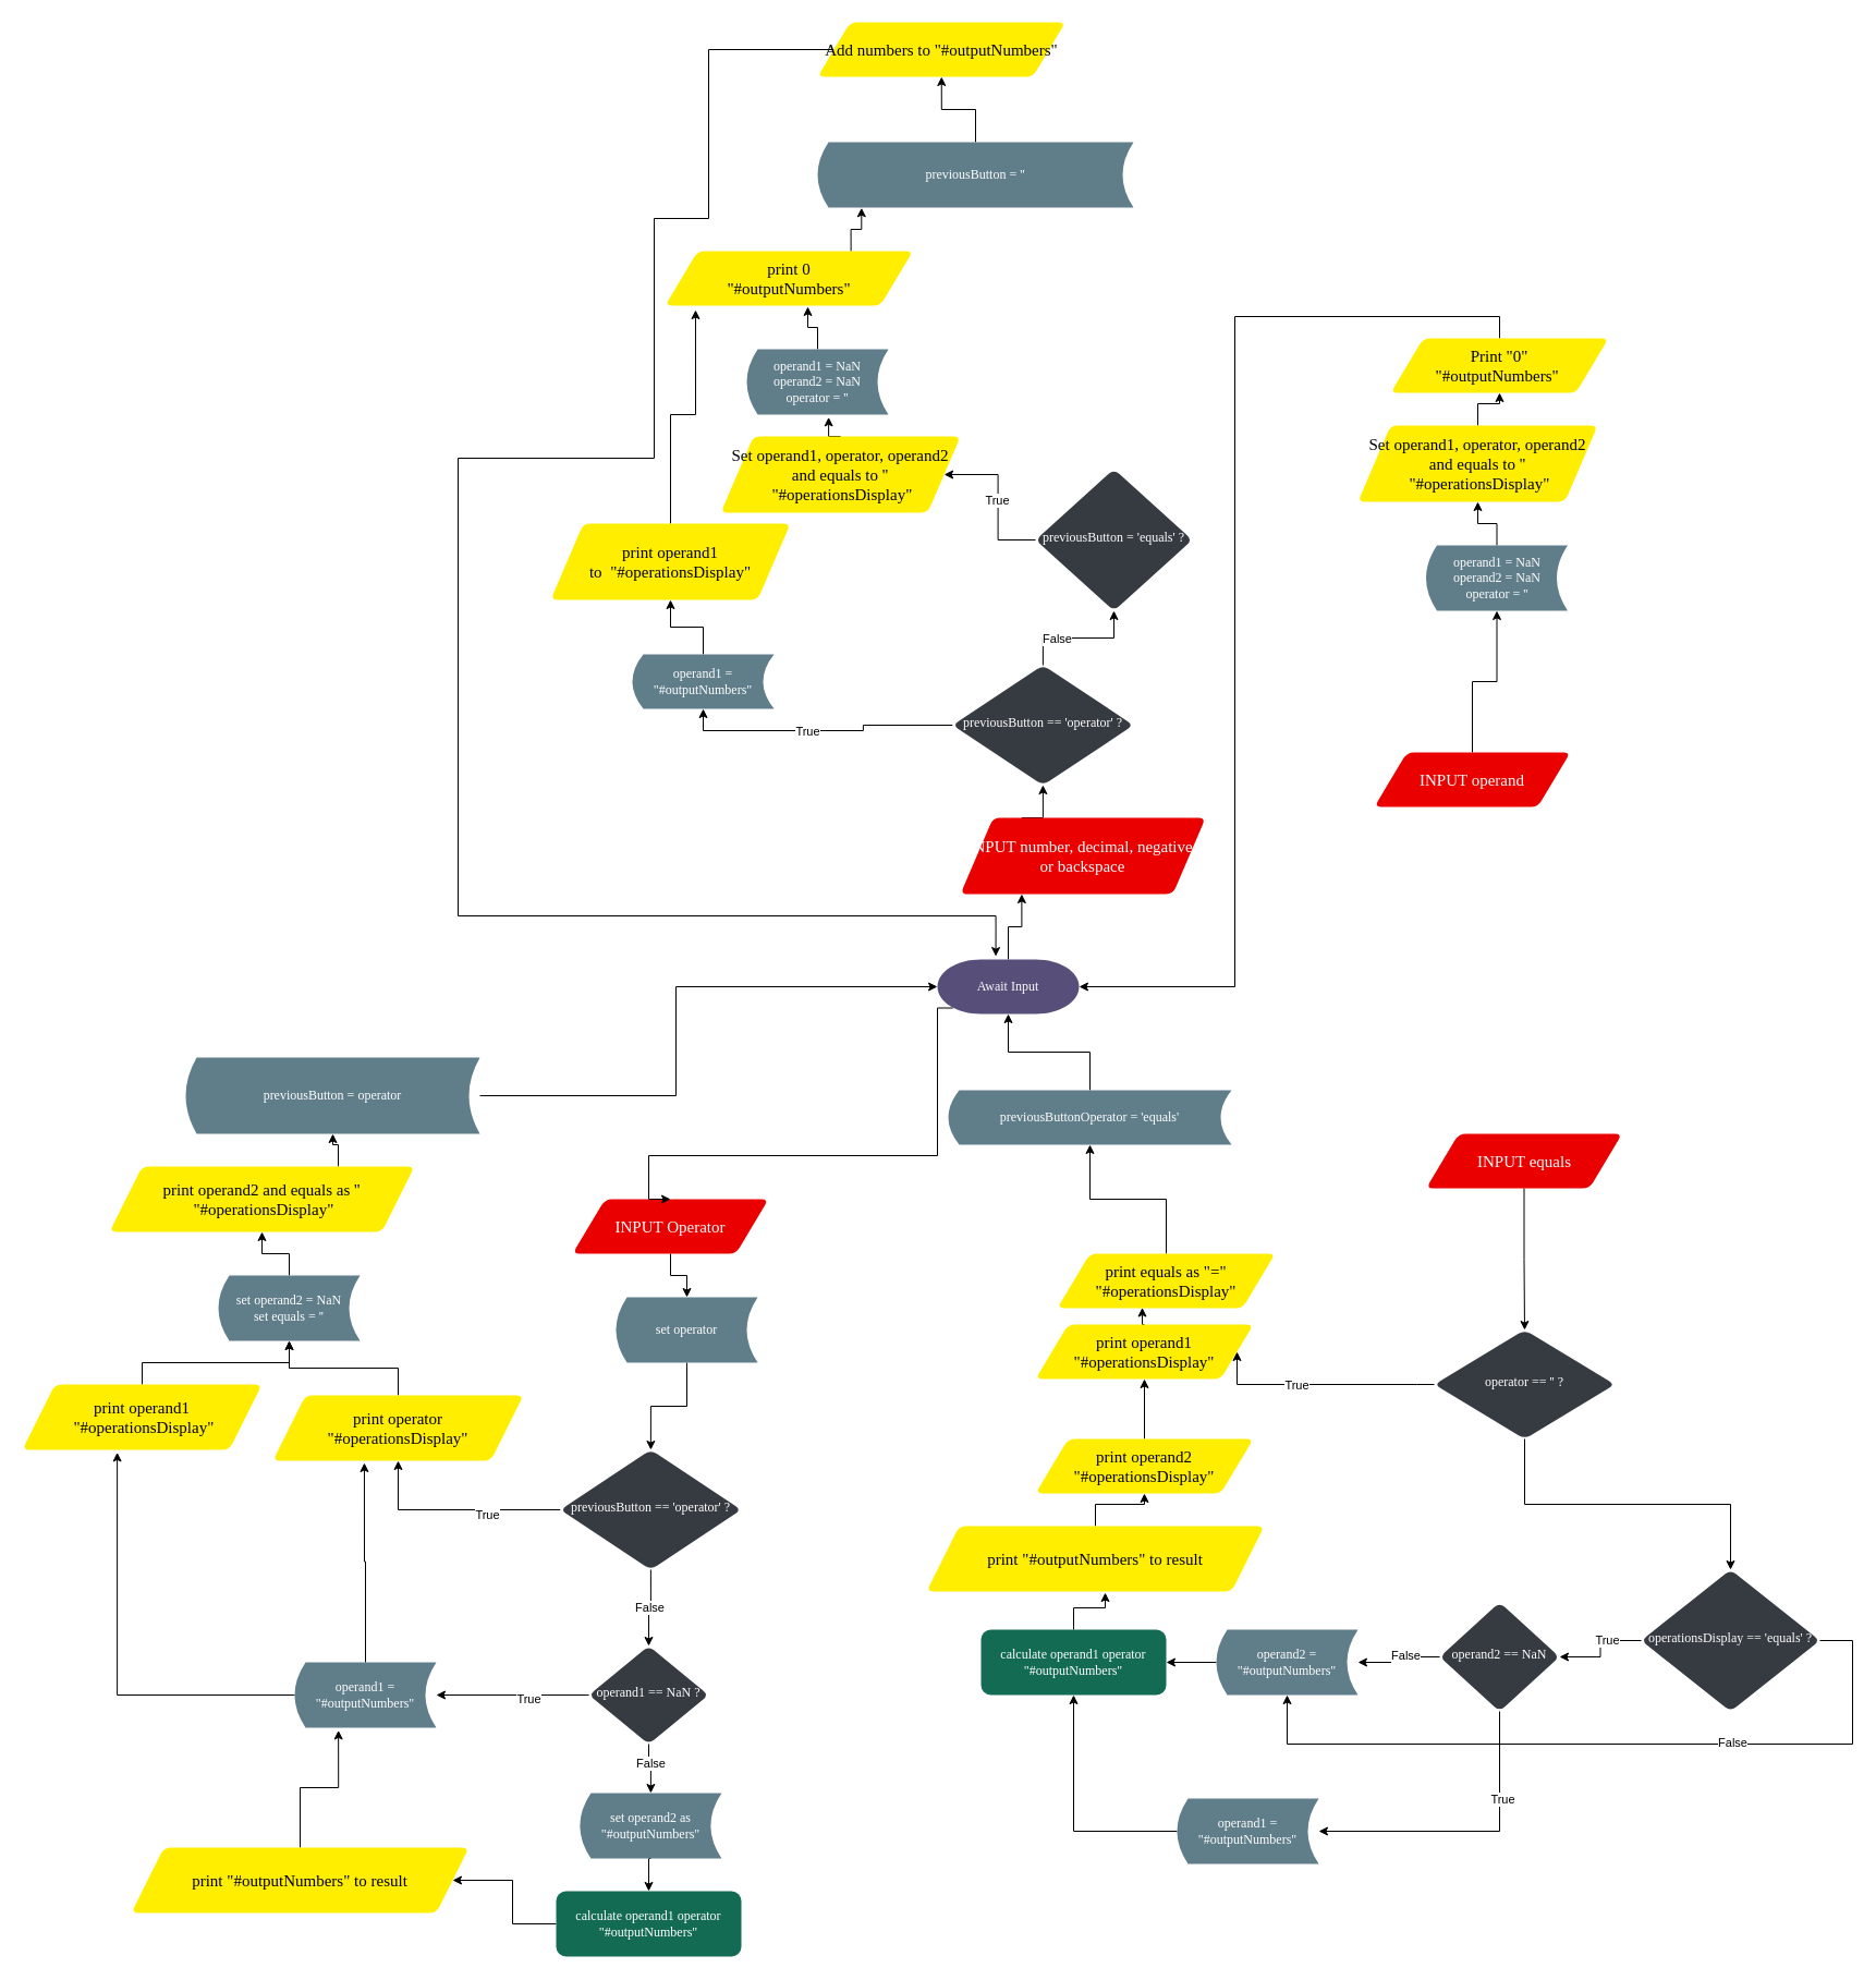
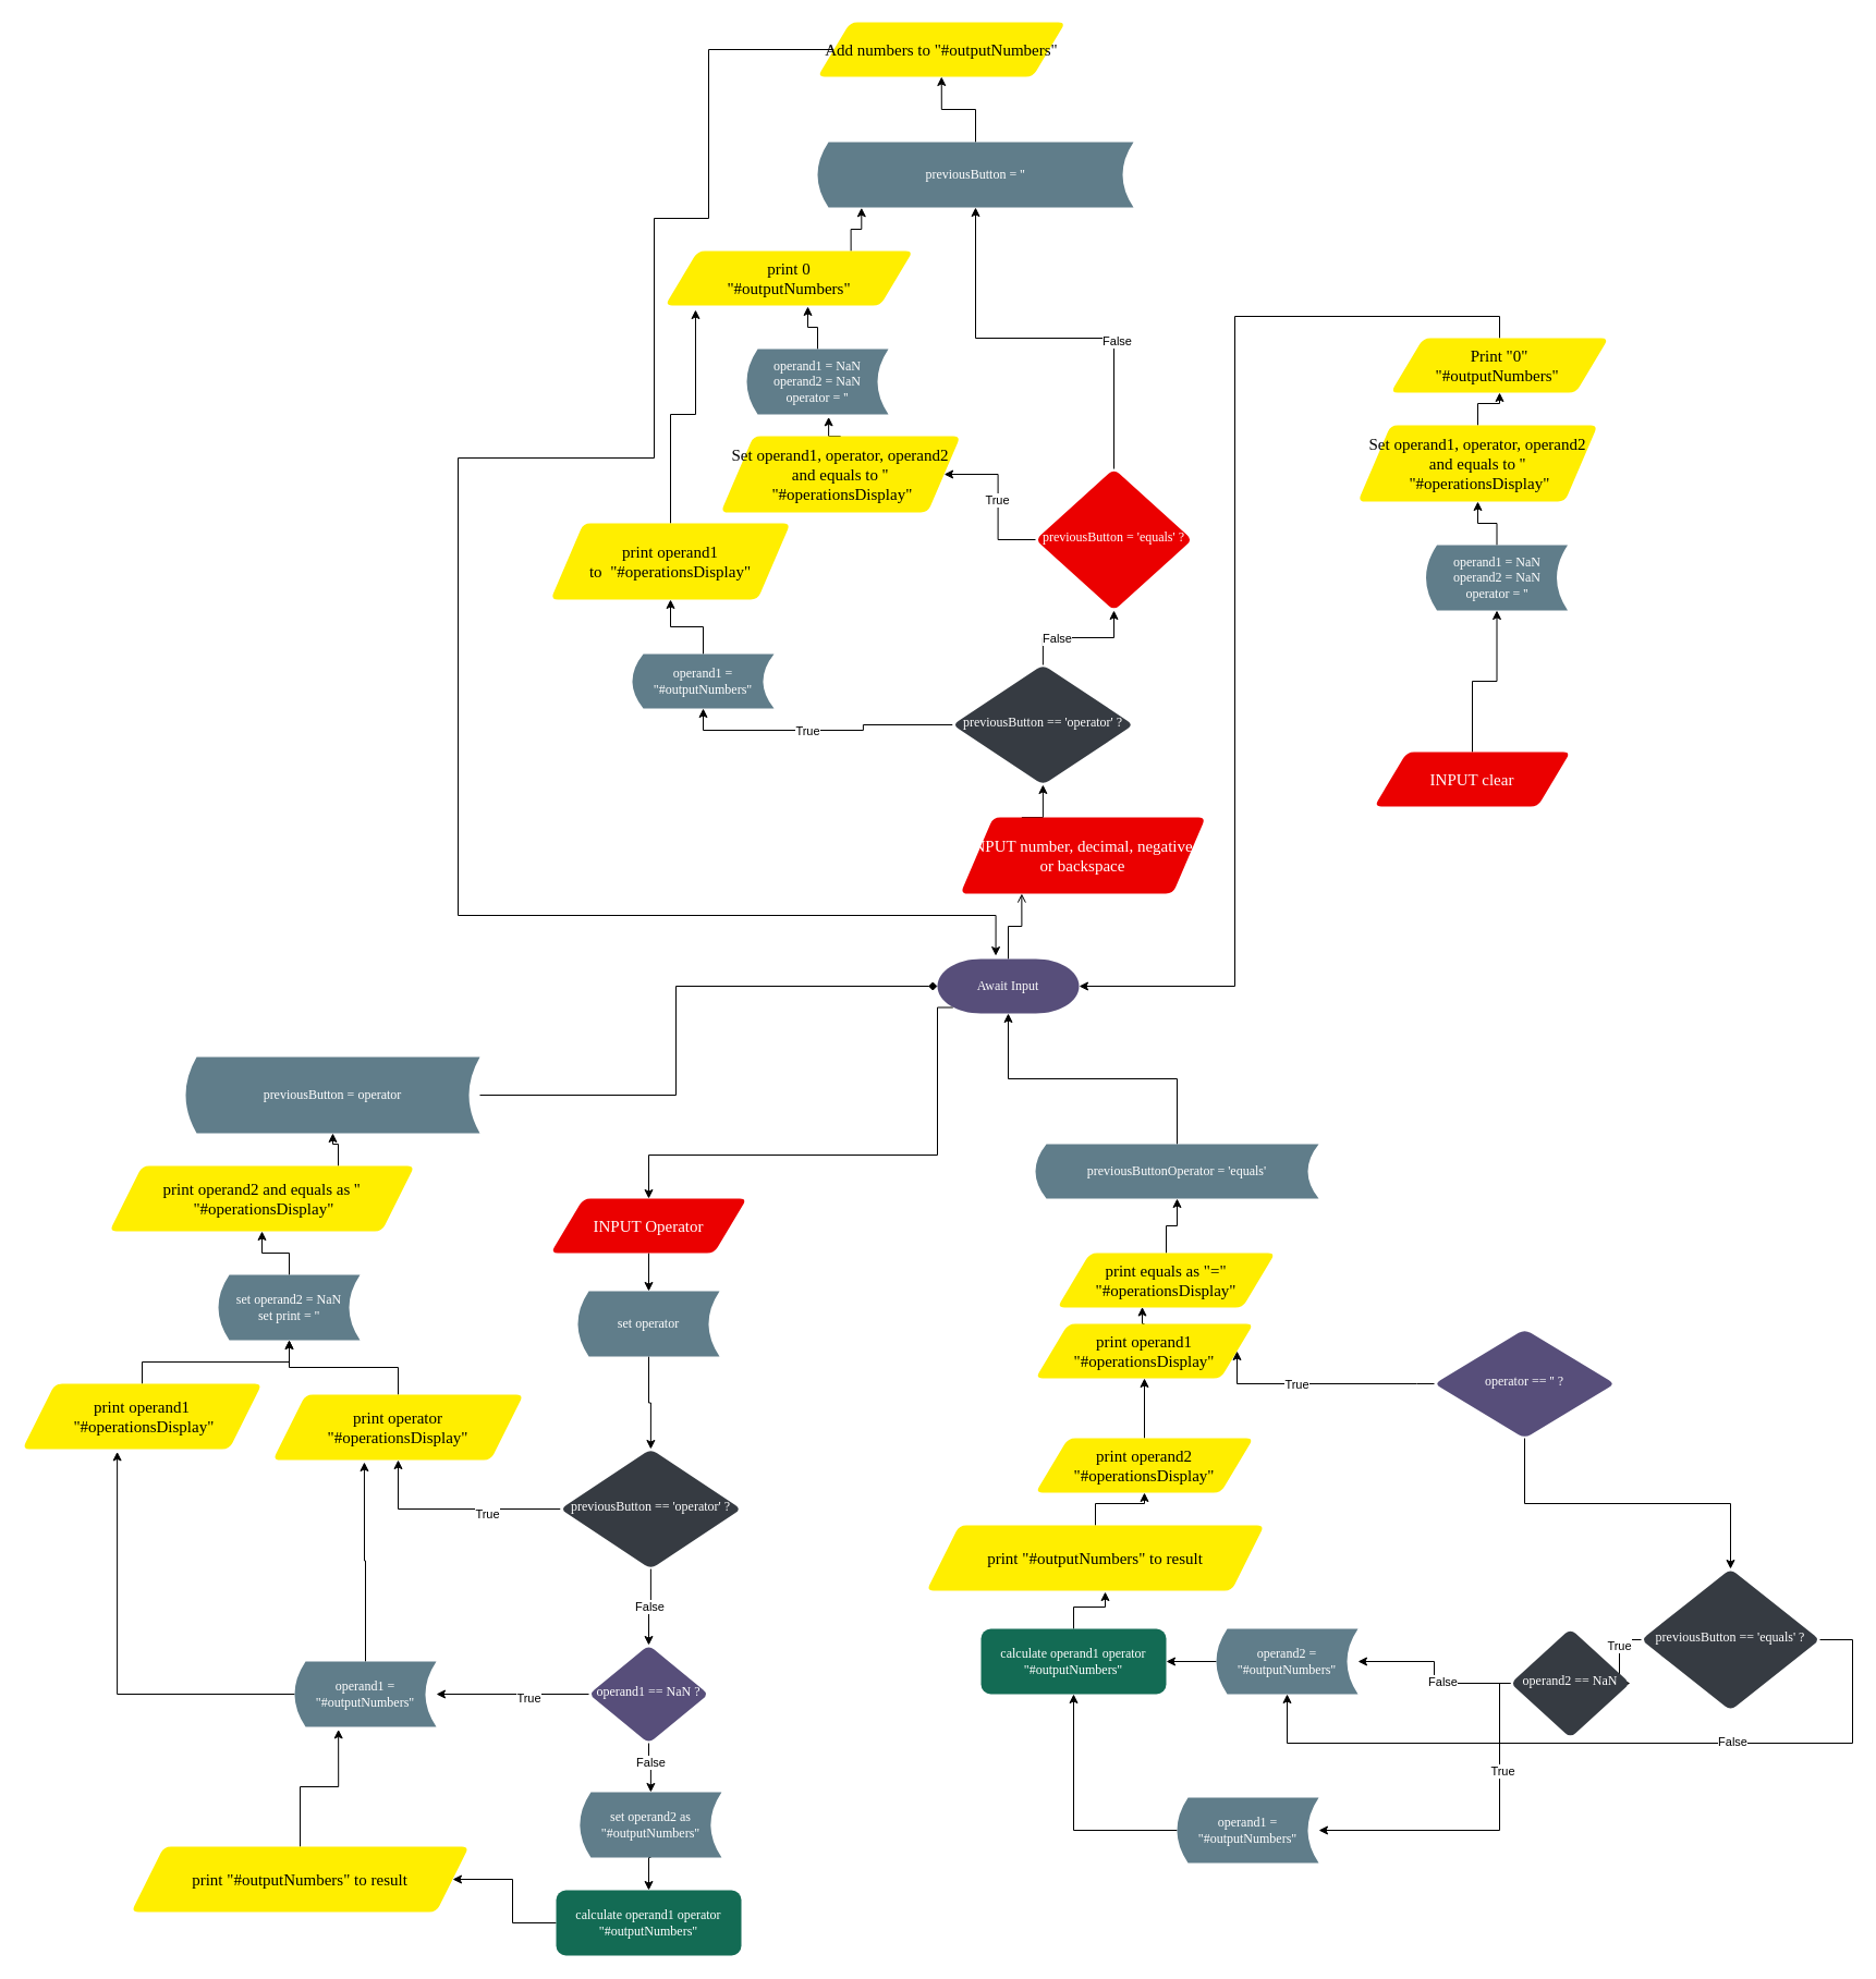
+ <mxCell id="67" style="edgeStyle=orthogonalEdgeStyle;rounded=0;orthogonalLoop=1;jettySize=auto;html=1;exitX=0.5;exitY=0;exitDx=0;exitDy=0;entryX=0.5;entryY=1;entryDx=0;entryDy=0;" parent="1" source="71" target="28" edge="1"><mxGeometry relative="1" as="geometry"><mxPoint x="870" y="460" as="targetPoint" /></mxGeometry></mxCell>
+ <mxCell id="68" value="False" style="edgeLabel;html=1;align=center;verticalAlign=middle;resizable=0;points=[];" parent="67" vertex="1" connectable="0"><mxGeometry x="-0.355" y="-2" relative="1" as="geometry"><mxPoint as="offset" /></mxGeometry></mxCell>
- <mxCell id="71" value="previousButton = 'equals' ?" style="rhombus;whiteSpace=wrap;html=1;shadow=0;fontFamily=Lucida Console;fontSize=12;align=center;strokeWidth=1;spacing=6;spacingTop=-4;rounded=1;arcSize=13;strokeColor=none;fontStyle=0;fontColor=#FFFFFF;fillColor=#363B42;" parent="1" vertex="1"><mxGeometry x="950" y="430" width="144" height="130" as="geometry" /></mxCell>
+ <mxCell id="71" value="previousButton = 'equals' ?" style="rhombus;whiteSpace=wrap;html=1;shadow=0;fontFamily=Lucida Console;fontSize=12;align=center;strokeWidth=1;spacing=6;spacingTop=-4;rounded=1;arcSize=13;strokeColor=none;fontStyle=0;fontColor=#FFFFFF;fillColor=#eb0000;" parent="1" vertex="1"><mxGeometry x="950" y="430" width="144" height="130" as="geometry" /></mxCell>
- <mxCell id="32" value="INPUT operand" style="shape=parallelogram;perimeter=parallelogramPerimeter;whiteSpace=wrap;fixedSize=1;rounded=1;fontFamily=Bahnschrift SemiBold;fontColor=#FFFFFF;fillColor=#EB0000;strokeColor=none;fontStyle=0;size=30;arcSize=13;fontSize=15;align=center;html=1;" parent="1" vertex="1"><mxGeometry x="1261" y="690" width="180" height="50" as="geometry" /></mxCell>
+ <mxCell id="32" value="INPUT clear" style="shape=parallelogram;perimeter=parallelogramPerimeter;whiteSpace=wrap;fixedSize=1;rounded=1;fontFamily=Bahnschrift SemiBold;fontColor=#FFFFFF;fillColor=#EB0000;strokeColor=none;fontStyle=0;size=30;arcSize=13;fontSize=15;align=center;html=1;" parent="1" vertex="1"><mxGeometry x="1261" y="690" width="180" height="50" as="geometry" /></mxCell>
- <mxCell id="25" style="edgeStyle=orthogonalEdgeStyle;rounded=0;orthogonalLoop=1;jettySize=auto;html=1;exitX=0.5;exitY=0;exitDx=0;exitDy=0;exitPerimeter=0;entryX=0.25;entryY=1;entryDx=0;entryDy=0;" parent="1" source="26" target="73" edge="1"><mxGeometry relative="1" as="geometry" /></mxCell>
+ <mxCell id="25" style="edgeStyle=orthogonalEdgeStyle;rounded=0;orthogonalLoop=1;jettySize=auto;html=1;exitX=0.5;exitY=0;exitDx=0;exitDy=0;exitPerimeter=0;entryX=0.25;entryY=1;entryDx=0;entryDy=0;endArrow=open;" parent="1" source="26" target="73" edge="1"><mxGeometry relative="1" as="geometry" /></mxCell>
- <mxCell id="20" style="edgeStyle=orthogonalEdgeStyle;rounded=0;orthogonalLoop=1;jettySize=auto;html=1;exitX=1;exitY=0.5;exitDx=0;exitDy=0;fontFamily=Candara;fontSize=15;fontColor=#FFFFFF;entryX=0;entryY=0.5;entryDx=0;entryDy=0;entryPerimeter=0;" parent="1" source="21" target="26" edge="1"><mxGeometry relative="1" as="geometry"><mxPoint x="700" y="890" as="targetPoint" /><Array as="points"><mxPoint x="620" y="1005" /><mxPoint x="620" y="905" /></Array></mxGeometry></mxCell>
+ <mxCell id="20" style="edgeStyle=orthogonalEdgeStyle;rounded=0;orthogonalLoop=1;jettySize=auto;html=1;exitX=1;exitY=0.5;exitDx=0;exitDy=0;fontFamily=Candara;fontSize=15;fontColor=#FFFFFF;entryX=0;entryY=0.5;entryDx=0;entryDy=0;entryPerimeter=0;endArrow=diamond;" parent="1" source="21" target="26" edge="1"><mxGeometry relative="1" as="geometry"><mxPoint x="700" y="890" as="targetPoint" /><Array as="points"><mxPoint x="620" y="1005" /><mxPoint x="620" y="905" /></Array></mxGeometry></mxCell>
- <mxCell id="51" value="previousButtonOperator = 'equals'" style="shape=dataStorage;whiteSpace=wrap;html=1;fixedSize=1;rounded=1;fontFamily=Lucida Console;fontColor=#FFFFFF;fillColor=#607D8A;strokeColor=none;fontStyle=0;size=10;sketch=0;shadow=0;fontSize=12;" parent="1" vertex="1"><mxGeometry x="870" y="1000" width="260" height="50" as="geometry" /></mxCell>
+ <mxCell id="51" value="previousButtonOperator = 'equals'" style="shape=dataStorage;whiteSpace=wrap;html=1;fixedSize=1;rounded=1;fontFamily=Lucida Console;fontColor=#FFFFFF;fillColor=#607D8A;strokeColor=none;fontStyle=0;size=10;sketch=0;shadow=0;fontSize=12;" parent="1" vertex="1"><mxGeometry x="950" y="1050" width="260" height="50" as="geometry" /></mxCell>
- <mxCell id="40" value="INPUT equals" style="shape=parallelogram;perimeter=parallelogramPerimeter;whiteSpace=wrap;fixedSize=1;rounded=1;fontFamily=Bahnschrift SemiBold;fontColor=#FFFFFF;fillColor=#EB0000;strokeColor=none;fontStyle=0;size=30;arcSize=13;fontSize=15;align=center;html=1;" parent="1" vertex="1"><mxGeometry x="1308.5" y="1040" width="180" height="50" as="geometry" /></mxCell>
- <mxCell id="3" value="INPUT Operator" style="shape=parallelogram;perimeter=parallelogramPerimeter;whiteSpace=wrap;fixedSize=1;rounded=1;fontFamily=Bahnschrift SemiBold;fontColor=#FFFFFF;fillColor=#EB0000;strokeColor=none;fontStyle=0;size=30;arcSize=13;fontSize=15;align=center;html=1;" parent="1" vertex="1"><mxGeometry x="525" y="1100" width="180" height="50" as="geometry" /></mxCell>
+ <mxCell id="3" value="INPUT Operator" style="shape=parallelogram;perimeter=parallelogramPerimeter;whiteSpace=wrap;fixedSize=1;rounded=1;fontFamily=Bahnschrift SemiBold;fontColor=#FFFFFF;fillColor=#EB0000;strokeColor=none;fontStyle=0;size=30;arcSize=13;fontSize=15;align=center;html=1;" parent="1" vertex="1"><mxGeometry x="505" y="1100" width="180" height="50" as="geometry" /></mxCell>
- <mxCell id="39" style="edgeStyle=orthogonalEdgeStyle;rounded=0;orthogonalLoop=1;jettySize=auto;html=1;exitX=0.5;exitY=1;exitDx=0;exitDy=0;entryX=0.5;entryY=0;entryDx=0;entryDy=0;" parent="1" source="40" target="44" edge="1"><mxGeometry relative="1" as="geometry"><mxPoint x="1399" y="1170" as="targetPoint" /></mxGeometry></mxCell>
- <mxCell id="102" value="set operand2 = NaN&lt;br&gt;set equals = ''" style="shape=dataStorage;whiteSpace=wrap;html=1;fixedSize=1;rounded=1;fontFamily=Lucida Console;fontColor=#FFFFFF;fillColor=#607D8A;strokeColor=none;fontStyle=0;size=10;sketch=0;shadow=0;fontSize=12;" vertex="1" parent="1"><mxGeometry x="200" y="1170" width="130" height="60" as="geometry" /></mxCell>
+ <mxCell id="102" value="set operand2 = NaN&lt;br&gt;set print = ''" style="shape=dataStorage;whiteSpace=wrap;html=1;fixedSize=1;rounded=1;fontFamily=Lucida Console;fontColor=#FFFFFF;fillColor=#607D8A;strokeColor=none;fontStyle=0;size=10;sketch=0;shadow=0;fontSize=12;" vertex="1" parent="1"><mxGeometry x="200" y="1170" width="130" height="60" as="geometry" /></mxCell>
- <mxCell id="96" value="set operator" style="shape=dataStorage;whiteSpace=wrap;html=1;fixedSize=1;rounded=1;fontFamily=Lucida Console;fontColor=#FFFFFF;fillColor=#607D8A;strokeColor=none;fontStyle=0;size=10;sketch=0;shadow=0;fontSize=12;" vertex="1" parent="1"><mxGeometry x="565" y="1190" width="130" height="60" as="geometry" /></mxCell>
+ <mxCell id="96" value="set operator" style="shape=dataStorage;whiteSpace=wrap;html=1;fixedSize=1;rounded=1;fontFamily=Lucida Console;fontColor=#FFFFFF;fillColor=#607D8A;strokeColor=none;fontStyle=0;size=10;sketch=0;shadow=0;fontSize=12;" vertex="1" parent="1"><mxGeometry x="530" y="1185" width="130" height="60" as="geometry" /></mxCell>
- <mxCell id="44" value="operator == '' ?" style="rhombus;whiteSpace=wrap;html=1;shadow=0;fontFamily=Lucida Console;fontSize=12;align=center;strokeWidth=1;spacing=6;spacingTop=-4;rounded=1;arcSize=13;strokeColor=none;fontStyle=0;fontColor=#FFFFFF;fillColor=#363B42;" parent="1" vertex="1"><mxGeometry x="1316" y="1220" width="166" height="100" as="geometry" /></mxCell>
+ <mxCell id="44" value="operator == '' ?" style="rhombus;whiteSpace=wrap;html=1;shadow=0;fontFamily=Lucida Console;fontSize=12;align=center;strokeWidth=1;spacing=6;spacingTop=-4;rounded=1;arcSize=13;strokeColor=none;fontStyle=0;fontColor=#FFFFFF;fillColor=#574e7a;" parent="1" vertex="1"><mxGeometry x="1316" y="1220" width="166" height="100" as="geometry" /></mxCell>
- <mxCell id="49" value="operationsDisplay == 'equals' ?" style="rhombus;whiteSpace=wrap;html=1;shadow=0;fontFamily=Lucida Console;fontSize=12;align=center;strokeWidth=1;spacing=6;spacingTop=-4;rounded=1;arcSize=13;strokeColor=none;fontStyle=0;fontColor=#FFFFFF;fillColor=#363B42;" parent="1" vertex="1"><mxGeometry x="1506" y="1440" width="164" height="130" as="geometry" /></mxCell>
+ <mxCell id="49" value="previousButton == 'equals' ?" style="rhombus;whiteSpace=wrap;html=1;shadow=0;fontFamily=Lucida Console;fontSize=12;align=center;strokeWidth=1;spacing=6;spacingTop=-4;rounded=1;arcSize=13;strokeColor=none;fontStyle=0;fontColor=#FFFFFF;fillColor=#363B42;" parent="1" vertex="1"><mxGeometry x="1506" y="1440" width="164" height="130" as="geometry" /></mxCell>
- <mxCell id="66" value="operand2 == NaN" style="rhombus;whiteSpace=wrap;html=1;shadow=0;fontFamily=Lucida Console;fontSize=12;align=center;strokeWidth=1;spacing=6;spacingTop=-4;rounded=1;arcSize=13;strokeColor=none;fontStyle=0;fontColor=#FFFFFF;fillColor=#363B42;" parent="1" vertex="1"><mxGeometry x="1321" y="1470" width="110" height="100" as="geometry" /></mxCell>
+ <mxCell id="66" value="operand2 == NaN" style="rhombus;whiteSpace=wrap;html=1;shadow=0;fontFamily=Lucida Console;fontSize=12;align=center;strokeWidth=1;spacing=6;spacingTop=-4;rounded=1;arcSize=13;strokeColor=none;fontStyle=0;fontColor=#FFFFFF;fillColor=#363B42;" parent="1" vertex="1"><mxGeometry x="1386" y="1495" width="110" height="100" as="geometry" /></mxCell>
- <mxCell id="8" value="operand1 == NaN ?" style="rhombus;whiteSpace=wrap;html=1;shadow=0;fontFamily=Lucida Console;fontSize=12;align=center;strokeWidth=1;spacing=6;spacingTop=-4;rounded=1;arcSize=13;strokeColor=none;fontStyle=0;fontColor=#FFFFFF;fillColor=#363B42;" parent="1" vertex="1"><mxGeometry x="540" y="1510" width="110" height="90" as="geometry" /></mxCell>
+ <mxCell id="8" value="operand1 == NaN ?" style="rhombus;whiteSpace=wrap;html=1;shadow=0;fontFamily=Lucida Console;fontSize=12;align=center;strokeWidth=1;spacing=6;spacingTop=-4;rounded=1;arcSize=13;strokeColor=none;fontStyle=0;fontColor=#FFFFFF;fillColor=#574e7a;" parent="1" vertex="1"><mxGeometry x="540" y="1510" width="110" height="90" as="geometry" /></mxCell>
